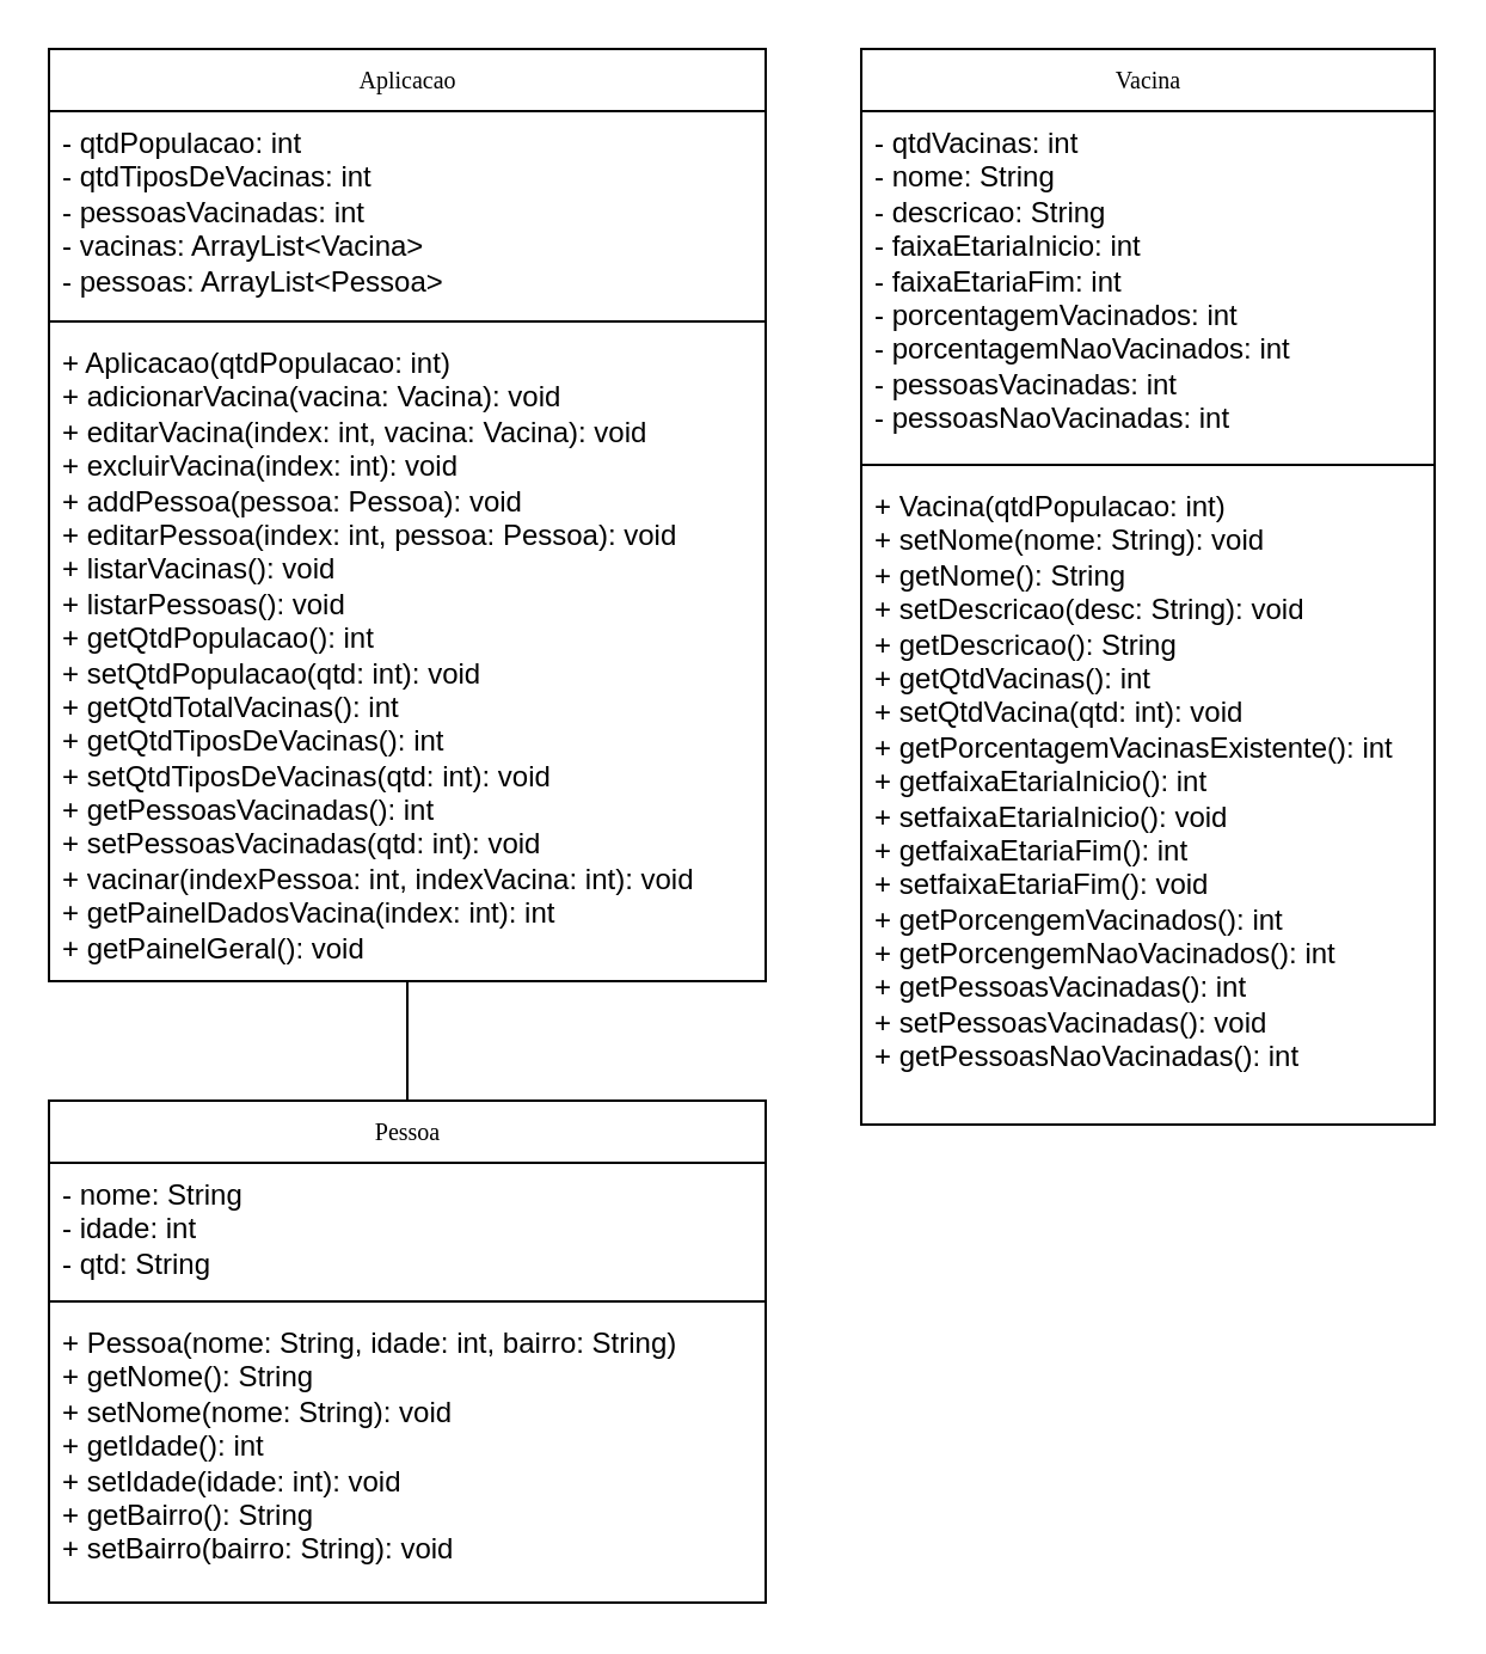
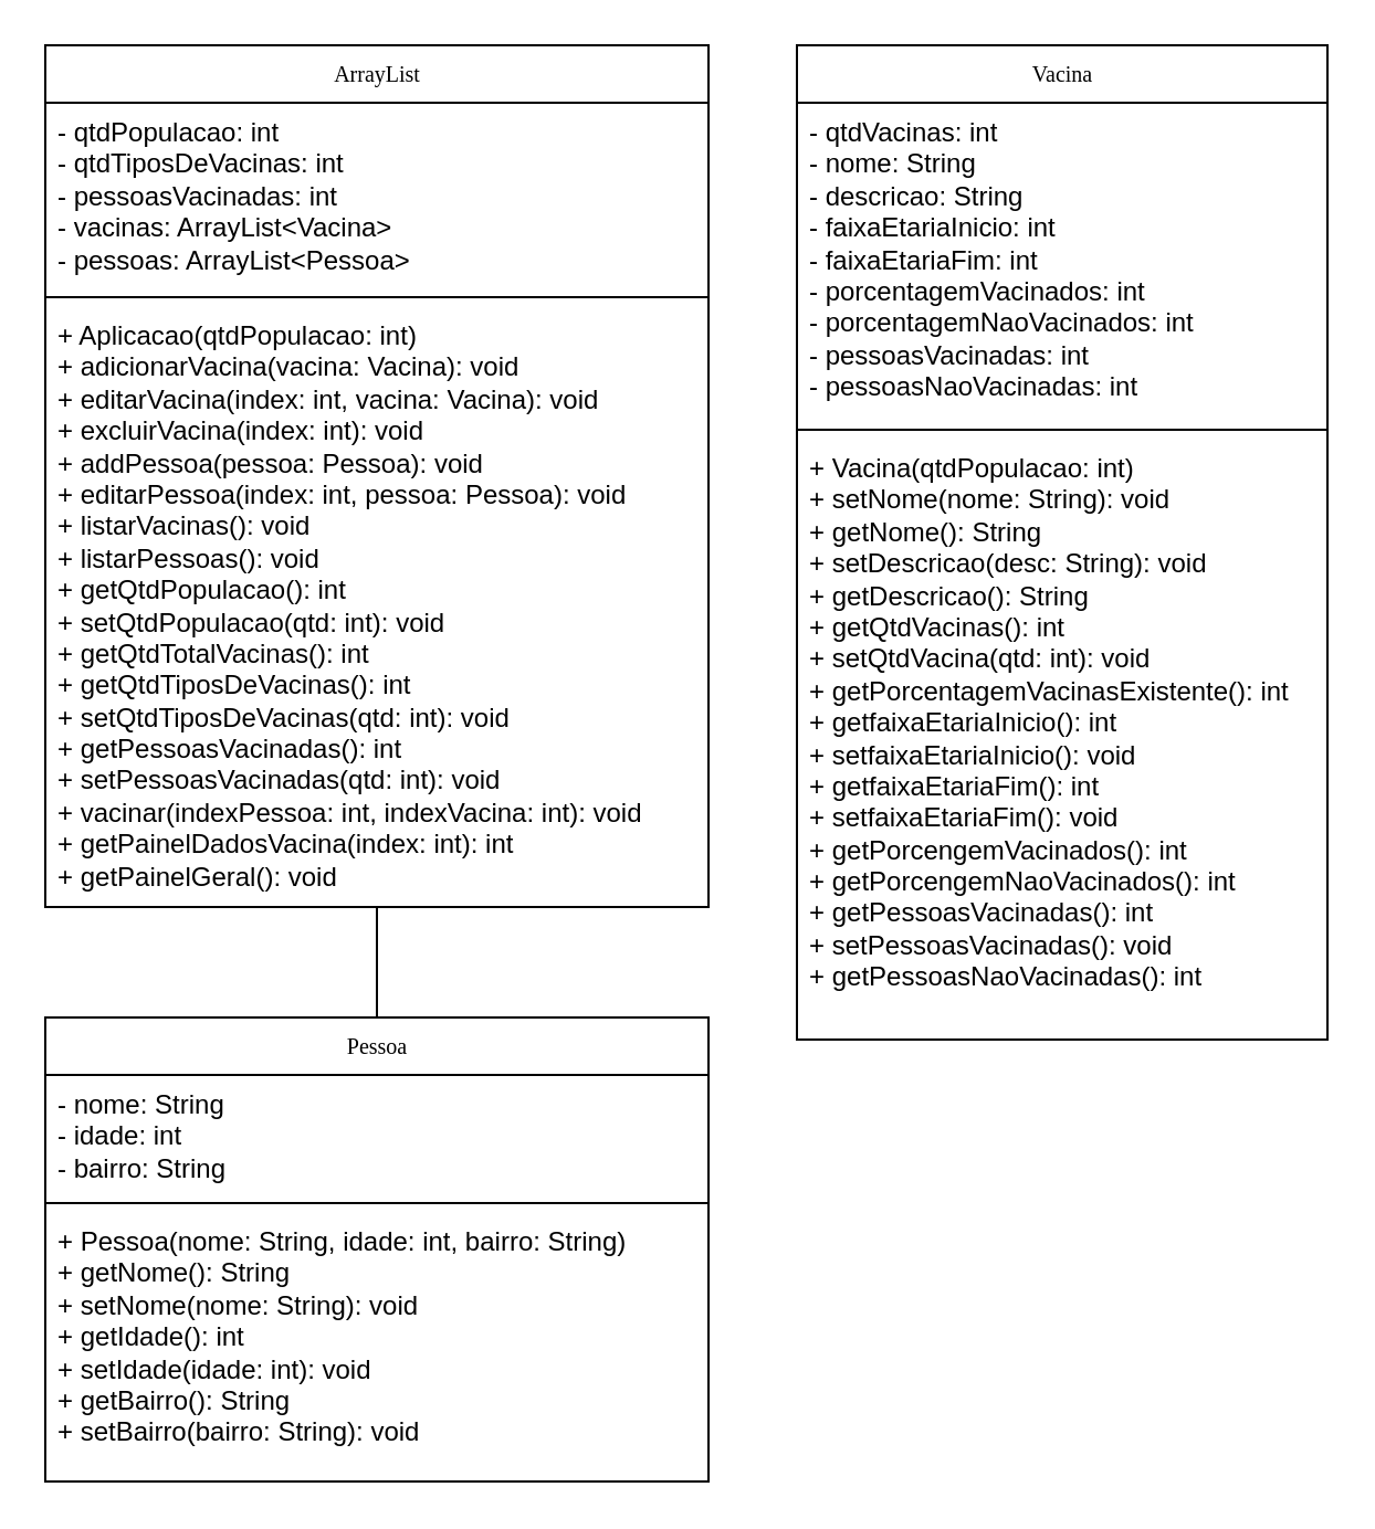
- <mxCell id="2" value="Aplicacao" style="swimlane;html=1;fontStyle=0;childLayout=stackLayout;horizontal=1;startSize=26;fillColor=none;horizontalStack=0;resizeParent=1;resizeLast=0;collapsible=1;marginBottom=0;swimlaneFillColor=#ffffff;rounded=0;shadow=0;comic=0;labelBackgroundColor=none;strokeWidth=1;fontFamily=Verdana;fontSize=10;align=center;" parent="1" vertex="1"><mxGeometry width="300" height="390" as="geometry" x="20" y="20" /></mxCell>
+ <mxCell id="2" value="ArrayList" style="swimlane;html=1;fontStyle=0;childLayout=stackLayout;horizontal=1;startSize=26;fillColor=none;horizontalStack=0;resizeParent=1;resizeLast=0;collapsible=1;marginBottom=0;swimlaneFillColor=#ffffff;rounded=0;shadow=0;comic=0;labelBackgroundColor=none;strokeWidth=1;fontFamily=Verdana;fontSize=10;align=center;" parent="1" vertex="1"><mxGeometry width="300" height="390" as="geometry" x="20" y="20" /></mxCell>
- <mxCell id="12" value="&lt;div&gt;- nome: String&lt;/div&gt;&lt;div&gt;- idade: int&lt;/div&gt;&lt;div&gt;- qtd: String&lt;br&gt;&lt;/div&gt;" style="text;html=1;strokeColor=none;fillColor=none;align=left;verticalAlign=top;spacingLeft=4;spacingRight=4;whiteSpace=wrap;overflow=hidden;rotatable=0;points=[[0,0.5],[1,0.5]];portConstraint=eastwest;" vertex="1" parent="11"><mxGeometry y="26" width="300" height="54" as="geometry" /></mxCell>
+ <mxCell id="12" value="&lt;div&gt;- nome: String&lt;/div&gt;&lt;div&gt;- idade: int&lt;/div&gt;&lt;div&gt;- bairro: String&lt;br&gt;&lt;/div&gt;" style="text;html=1;strokeColor=none;fillColor=none;align=left;verticalAlign=top;spacingLeft=4;spacingRight=4;whiteSpace=wrap;overflow=hidden;rotatable=0;points=[[0,0.5],[1,0.5]];portConstraint=eastwest;" vertex="1" parent="11"><mxGeometry y="26" width="300" height="54" as="geometry" /></mxCell>
